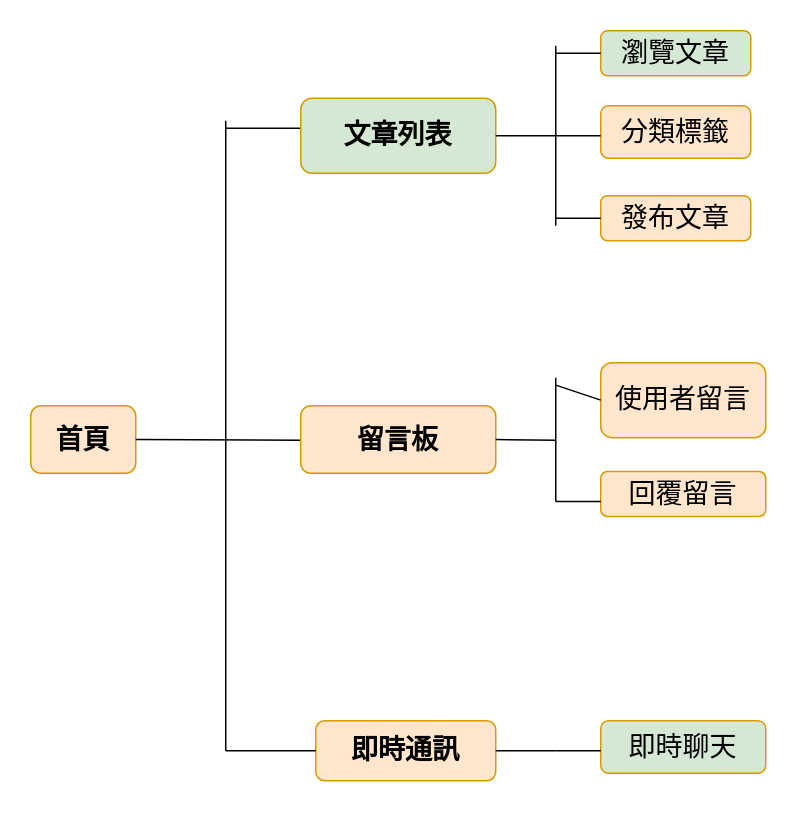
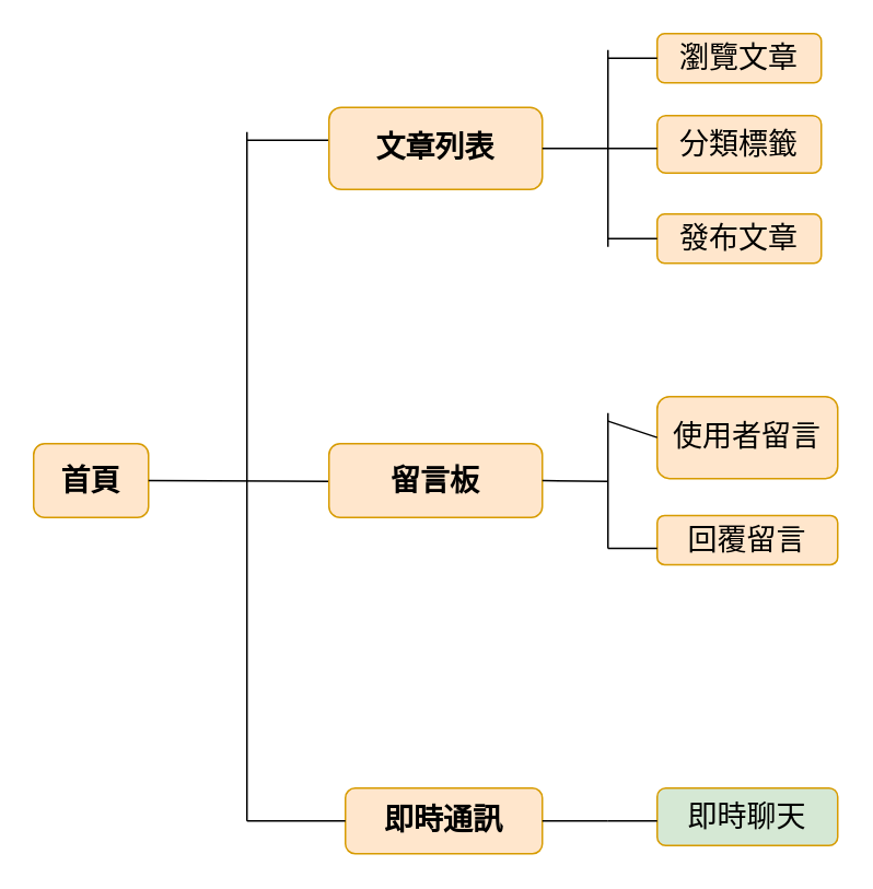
- <mxCell id="13" value="瀏覽文章" style="rounded=1;whiteSpace=wrap;html=1;fontFamily=Comic Sans MS;fontSize=18;fillColor=#d5e8d4;strokeColor=#d79b00;" vertex="1" parent="1"><mxGeometry x="400" y="20" width="100" height="30" as="geometry" /></mxCell>
+ <mxCell id="13" value="瀏覽文章" style="rounded=1;whiteSpace=wrap;html=1;fontFamily=Comic Sans MS;fontSize=18;fillColor=#ffe6cc;strokeColor=#d79b00;" vertex="1" parent="1"><mxGeometry x="400" y="20" width="100" height="30" as="geometry" /></mxCell>
- <mxCell id="6" value="&lt;h2&gt;&lt;b&gt;&lt;font style=&quot;font-size: 18px&quot;&gt;文章列表&lt;/font&gt;&lt;/b&gt;&lt;/h2&gt;" style="rounded=1;whiteSpace=wrap;html=1;fontFamily=Comic Sans MS;fillColor=#d5e8d4;strokeColor=#d79b00;" vertex="1" parent="1"><mxGeometry x="200" y="65" width="130" height="50" as="geometry" /></mxCell>
+ <mxCell id="6" value="&lt;h2&gt;&lt;b&gt;&lt;font style=&quot;font-size: 18px&quot;&gt;文章列表&lt;/font&gt;&lt;/b&gt;&lt;/h2&gt;" style="rounded=1;whiteSpace=wrap;html=1;fontFamily=Comic Sans MS;fillColor=#ffe6cc;strokeColor=#d79b00;" vertex="1" parent="1"><mxGeometry x="200" y="65" width="130" height="50" as="geometry" /></mxCell>
